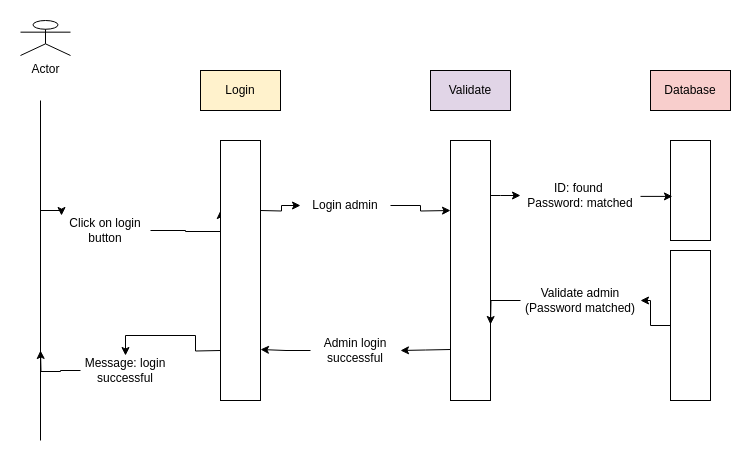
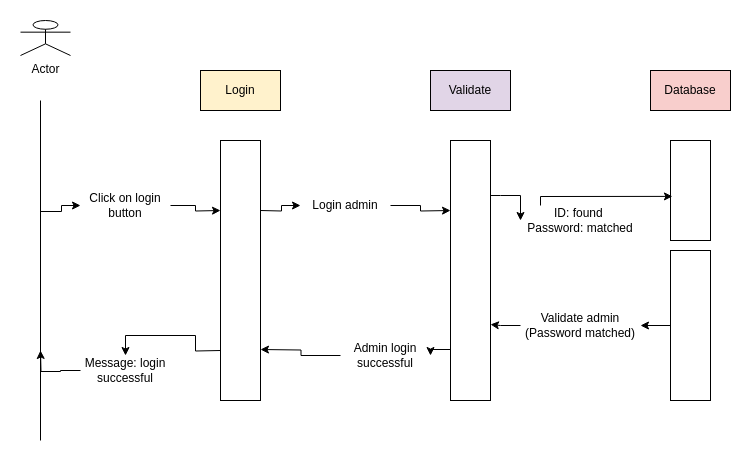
- <mxCell id="28" value="&lt;div&gt;ID: found&amp;nbsp;&lt;/div&gt;&lt;div&gt;Password: matched&lt;/div&gt;" style="text;html=1;align=center;verticalAlign=middle;whiteSpace=wrap;rounded=0;" vertex="1" parent="1"><mxGeometry x="520" y="180" width="120" height="30" as="geometry" /></mxCell>
+ <mxCell id="28" value="&lt;div&gt;ID: found&amp;nbsp;&lt;/div&gt;&lt;div&gt;Password: matched&lt;/div&gt;" style="text;html=1;align=center;verticalAlign=middle;whiteSpace=wrap;rounded=0;" vertex="1" parent="1"><mxGeometry x="520" y="205" width="120" height="30" as="geometry" /></mxCell>
- <mxCell id="17" value="Click on login button" style="text;html=1;align=center;verticalAlign=middle;whiteSpace=wrap;rounded=0;" vertex="1" parent="1"><mxGeometry x="60" y="215" width="90" height="30" as="geometry" /></mxCell>
+ <mxCell id="17" value="Click on login button" style="text;html=1;align=center;verticalAlign=middle;whiteSpace=wrap;rounded=0;" vertex="1" parent="1"><mxGeometry x="80" y="190" width="90" height="30" as="geometry" /></mxCell>
- <mxCell id="27" value="Validate admin (Password matched)" style="text;html=1;align=center;verticalAlign=middle;whiteSpace=wrap;rounded=0;" vertex="1" parent="1"><mxGeometry x="520" y="285" width="120" height="30" as="geometry" /></mxCell>
+ <mxCell id="27" value="Validate admin (Password matched)" style="text;html=1;align=center;verticalAlign=middle;whiteSpace=wrap;rounded=0;" vertex="1" parent="1"><mxGeometry x="520" y="310" width="120" height="30" as="geometry" /></mxCell>
- <mxCell id="23" value="Admin login successful" style="text;html=1;align=center;verticalAlign=middle;whiteSpace=wrap;rounded=0;" vertex="1" parent="1"><mxGeometry x="310" y="335" width="90" height="30" as="geometry" /></mxCell>
+ <mxCell id="23" value="Admin login successful" style="text;html=1;align=center;verticalAlign=middle;whiteSpace=wrap;rounded=0;" vertex="1" parent="1"><mxGeometry x="340" y="340" width="90" height="30" as="geometry" /></mxCell>
